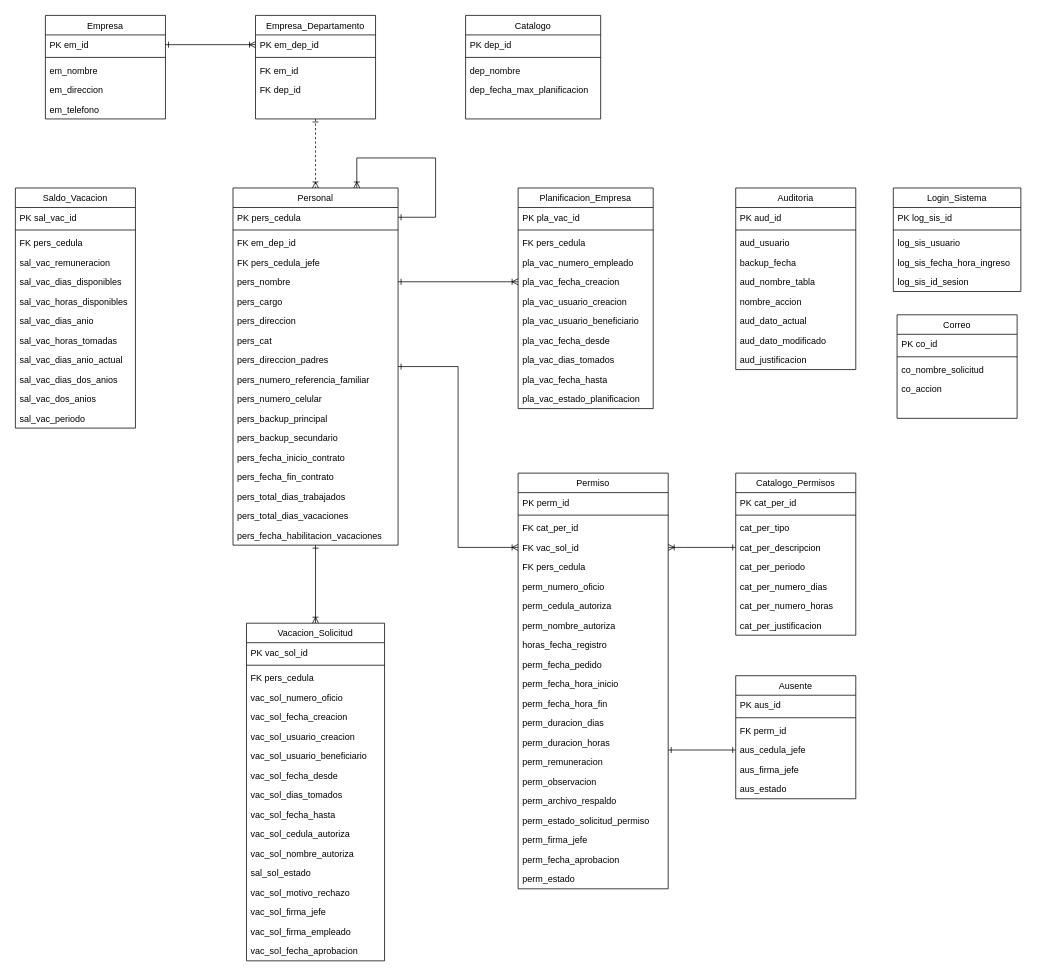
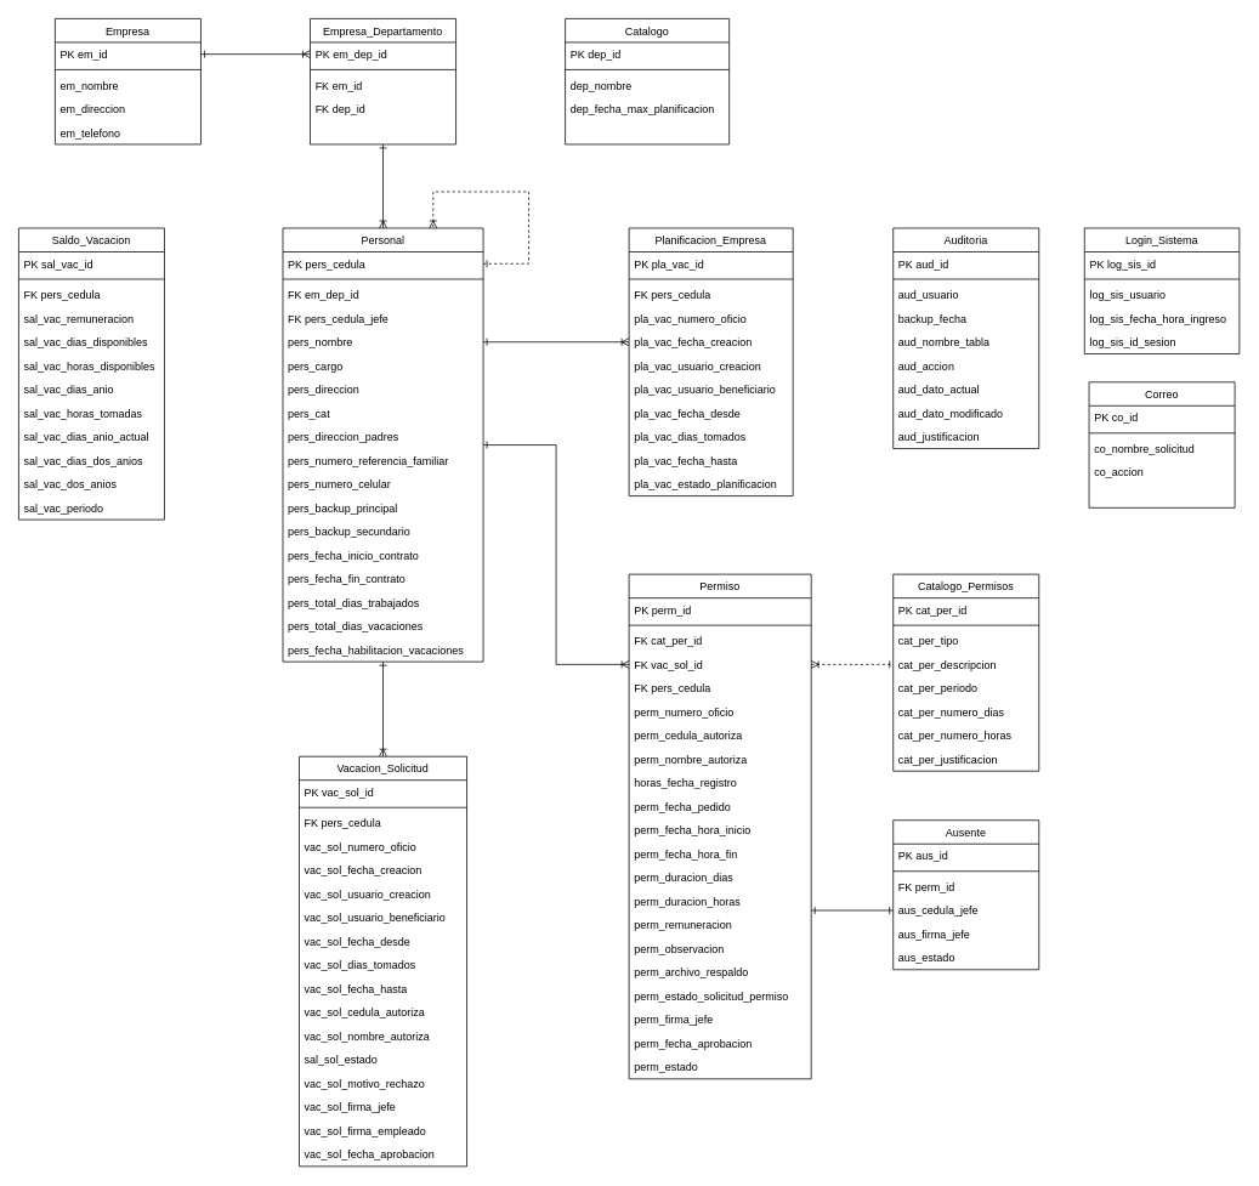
- <mxCell id="2" style="edgeStyle=orthogonalEdgeStyle;rounded=0;orthogonalLoop=1;jettySize=auto;html=1;entryX=0.5;entryY=0;entryDx=0;entryDy=0;startArrow=ERone;startFill=0;endArrow=ERoneToMany;endFill=0;dashed=1;" parent="1" source="3" target="23" edge="1"><mxGeometry relative="1" as="geometry" /></mxCell>
+ <mxCell id="2" style="edgeStyle=orthogonalEdgeStyle;rounded=0;orthogonalLoop=1;jettySize=auto;html=1;entryX=0.5;entryY=0;entryDx=0;entryDy=0;startArrow=ERone;startFill=0;endArrow=ERoneToMany;endFill=0;" parent="1" source="3" target="23" edge="1"><mxGeometry relative="1" as="geometry" /></mxCell>
- <mxCell id="27" style="edgeStyle=orthogonalEdgeStyle;rounded=0;orthogonalLoop=1;jettySize=auto;html=1;entryX=0.75;entryY=0;entryDx=0;entryDy=0;exitX=1;exitY=0.5;exitDx=0;exitDy=0;startArrow=ERone;startFill=0;endArrow=ERoneToMany;endFill=0;" parent="23" source="24" target="23" edge="1"><mxGeometry relative="1" as="geometry"><Array as="points"><mxPoint x="270" y="39" /><mxPoint x="270" y="-40" /><mxPoint x="165" y="-40" /></Array></mxGeometry></mxCell>
+ <mxCell id="27" style="edgeStyle=orthogonalEdgeStyle;rounded=0;orthogonalLoop=1;jettySize=auto;html=1;entryX=0.75;entryY=0;entryDx=0;entryDy=0;exitX=1;exitY=0.5;exitDx=0;exitDy=0;startArrow=ERone;startFill=0;endArrow=ERoneToMany;endFill=0;dashed=1;" parent="23" source="24" target="23" edge="1"><mxGeometry relative="1" as="geometry"><Array as="points"><mxPoint x="270" y="39" /><mxPoint x="270" y="-40" /><mxPoint x="165" y="-40" /></Array></mxGeometry></mxCell>
- <mxCell id="47" value="pla_vac_numero_empleado" style="text;align=left;verticalAlign=top;spacingLeft=4;spacingRight=4;overflow=hidden;rotatable=0;points=[[0,0.5],[1,0.5]];portConstraint=eastwest;rounded=0;shadow=0;html=0;" parent="43" vertex="1"><mxGeometry y="86" width="180" height="26" as="geometry" /></mxCell>
+ <mxCell id="47" value="pla_vac_numero_oficio" style="text;align=left;verticalAlign=top;spacingLeft=4;spacingRight=4;overflow=hidden;rotatable=0;points=[[0,0.5],[1,0.5]];portConstraint=eastwest;rounded=0;shadow=0;html=0;" parent="43" vertex="1"><mxGeometry y="86" width="180" height="26" as="geometry" /></mxCell>
- <mxCell id="132" value="nombre_accion" style="text;align=left;verticalAlign=top;spacingLeft=4;spacingRight=4;overflow=hidden;rotatable=0;points=[[0,0.5],[1,0.5]];portConstraint=eastwest;rounded=0;shadow=0;html=0;" parent="126" vertex="1"><mxGeometry y="138" width="160" height="26" as="geometry" /></mxCell>
+ <mxCell id="132" value="aud_accion" style="text;align=left;verticalAlign=top;spacingLeft=4;spacingRight=4;overflow=hidden;rotatable=0;points=[[0,0.5],[1,0.5]];portConstraint=eastwest;rounded=0;shadow=0;html=0;" parent="126" vertex="1"><mxGeometry y="138" width="160" height="26" as="geometry" /></mxCell>
- <mxCell id="68" style="edgeStyle=orthogonalEdgeStyle;rounded=0;orthogonalLoop=1;jettySize=auto;html=1;entryX=0;entryY=0.5;entryDx=0;entryDy=0;startArrow=ERoneToMany;startFill=0;endArrow=ERone;endFill=0;" parent="1" source="70" target="96" edge="1"><mxGeometry relative="1" as="geometry"><Array as="points"><mxPoint x="910" y="729" /><mxPoint x="910" y="729" /></Array></mxGeometry></mxCell>
+ <mxCell id="68" style="edgeStyle=orthogonalEdgeStyle;rounded=0;orthogonalLoop=1;jettySize=auto;html=1;entryX=0;entryY=0.5;entryDx=0;entryDy=0;startArrow=ERoneToMany;startFill=0;endArrow=ERone;endFill=0;dashed=1;" parent="1" source="70" target="96" edge="1"><mxGeometry relative="1" as="geometry"><Array as="points"><mxPoint x="910" y="729" /><mxPoint x="910" y="729" /></Array></mxGeometry></mxCell>
